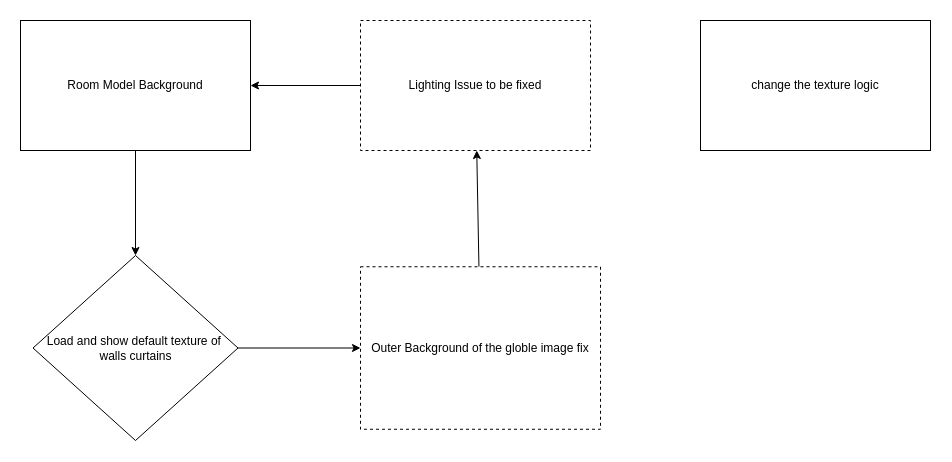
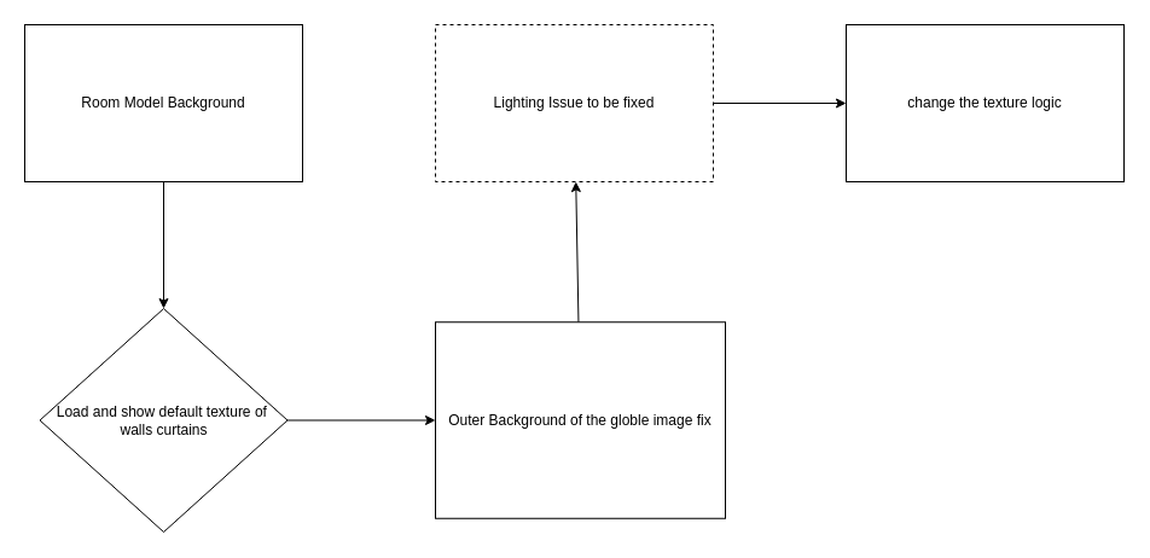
- <mxCell id="8" value="" style="edgeStyle=none;html=1;" edge="1" parent="1" source="9" target="3"><mxGeometry relative="1" as="geometry" /></mxCell>
+ <mxCell id="8" value="" style="edgeStyle=none;html=1;" edge="1" parent="1" source="9" target="10"><mxGeometry relative="1" as="geometry" /></mxCell>
- <mxCell id="7" value="Outer Background of the globle image fix" style="whiteSpace=wrap;html=1;dashed=1;" vertex="1" parent="1"><mxGeometry x="360" y="266.25" width="240" height="162.5" as="geometry" /></mxCell>
+ <mxCell id="7" value="Outer Background of the globle image fix" style="whiteSpace=wrap;html=1;" vertex="1" parent="1"><mxGeometry x="360" y="266.25" width="240" height="162.5" as="geometry" /></mxCell>
